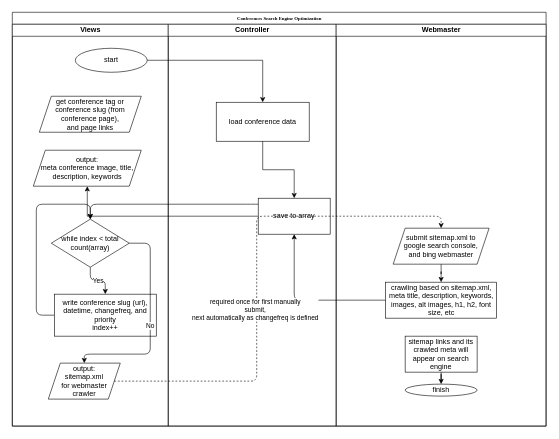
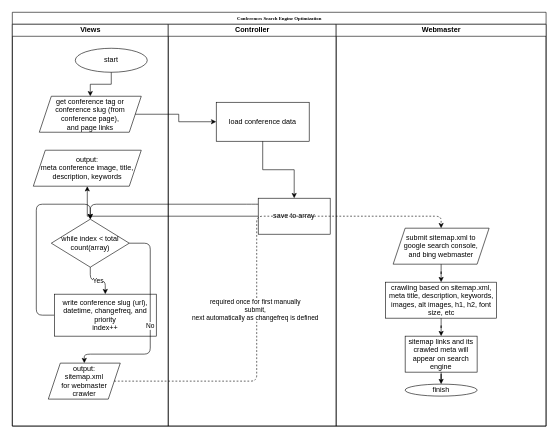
- <mxCell id="8" value="" style="edgeStyle=orthogonalEdgeStyle;rounded=0;orthogonalLoop=1;jettySize=auto;html=1;" edge="1" parent="3" source="7" target="15"><mxGeometry relative="1" as="geometry" /></mxCell>
+ <mxCell id="8" value="" style="edgeStyle=orthogonalEdgeStyle;rounded=0;orthogonalLoop=1;jettySize=auto;html=1;" edge="1" parent="3" source="7" target="9"><mxGeometry relative="1" as="geometry" /></mxCell>
+ <mxCell id="26" style="edgeStyle=orthogonalEdgeStyle;rounded=0;orthogonalLoop=1;jettySize=auto;html=1;" edge="1" parent="2" source="9" target="15"><mxGeometry relative="1" as="geometry"><mxPoint x="380" y="170" as="targetPoint" /></mxGeometry></mxCell>
- <mxCell id="23" value="" style="edgeStyle=orthogonalEdgeStyle;rounded=1;orthogonalLoop=1;jettySize=auto;html=1;" edge="1" parent="18" source="22" target="17"><mxGeometry relative="1" as="geometry" /></mxCell>
+ <mxCell id="23" value="" style="edgeStyle=orthogonalEdgeStyle;rounded=1;orthogonalLoop=1;jettySize=auto;html=1;" edge="1" parent="18" source="22" target="24"><mxGeometry relative="1" as="geometry" /></mxCell>
